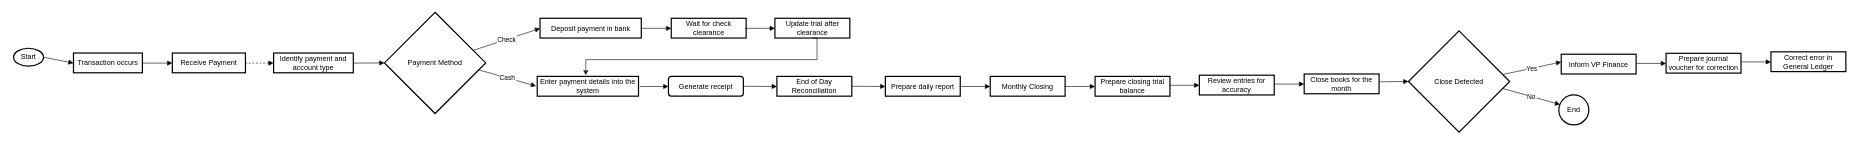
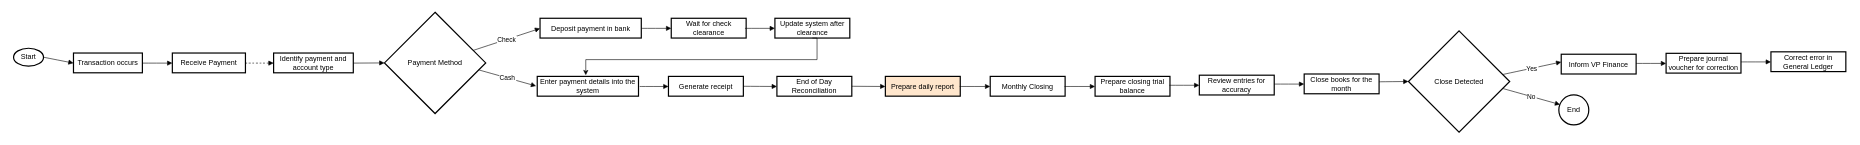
- <mxCell id="19" value="Update trial after clearance" style="whiteSpace=wrap;strokeWidth=2;" vertex="1" parent="1"><mxGeometry x="1290.66" y="30" width="125" height="33" as="geometry" /></mxCell>
+ <mxCell id="19" value="Update system after clearance" style="whiteSpace=wrap;strokeWidth=2;" vertex="1" parent="1"><mxGeometry x="1290.66" y="30" width="125" height="33" as="geometry" /></mxCell>
- <mxCell id="17" value="Generate receipt" style="whiteSpace=wrap;strokeWidth=2;rounded=1;" vertex="1" parent="1"><mxGeometry x="1113" y="127" width="125" height="33" as="geometry" /></mxCell>
+ <mxCell id="17" value="Generate receipt" style="whiteSpace=wrap;strokeWidth=2;" vertex="1" parent="1"><mxGeometry x="1113" y="127" width="125" height="33" as="geometry" /></mxCell>
- <mxCell id="24" value="Prepare daily report" style="whiteSpace=wrap;strokeWidth=2;" vertex="1" parent="1"><mxGeometry x="1475" y="127" width="125" height="33" as="geometry" /></mxCell>
+ <mxCell id="24" value="Prepare daily report" style="whiteSpace=wrap;strokeWidth=2;fillColor=#ffe6cc;" vertex="1" parent="1"><mxGeometry x="1475" y="127" width="125" height="33" as="geometry" /></mxCell>
